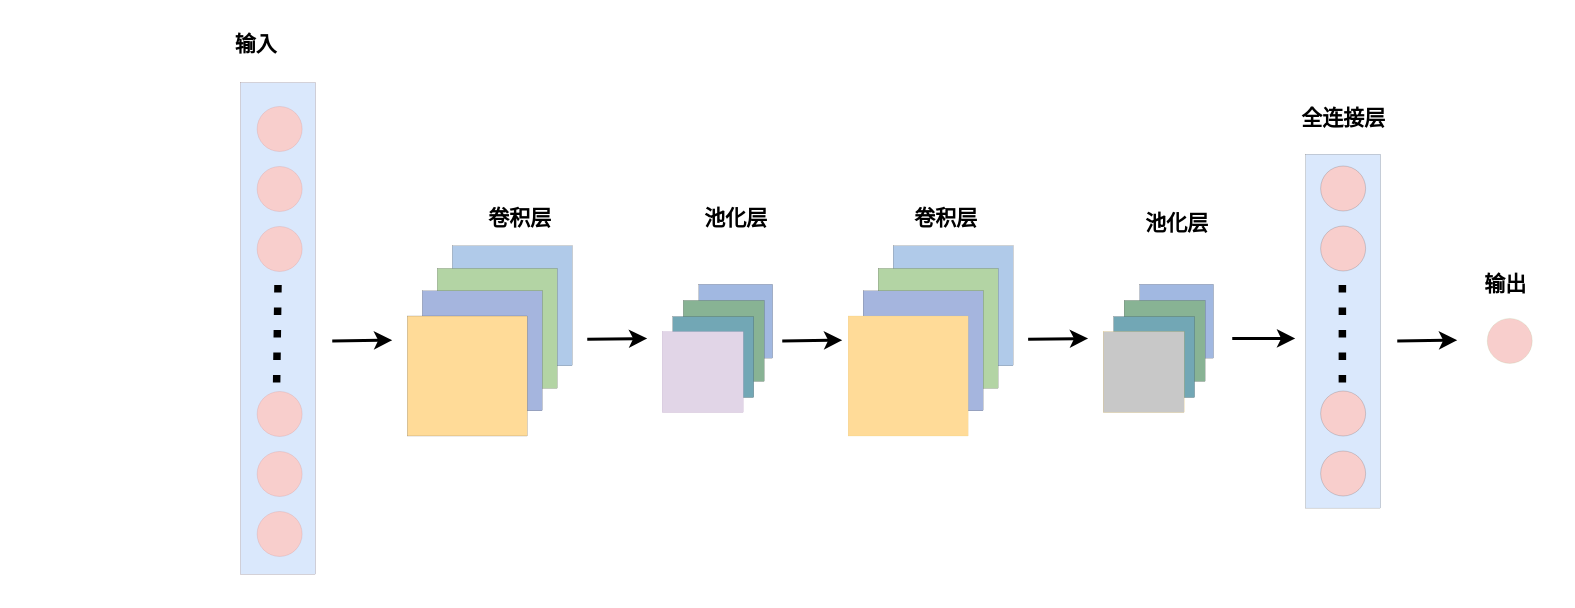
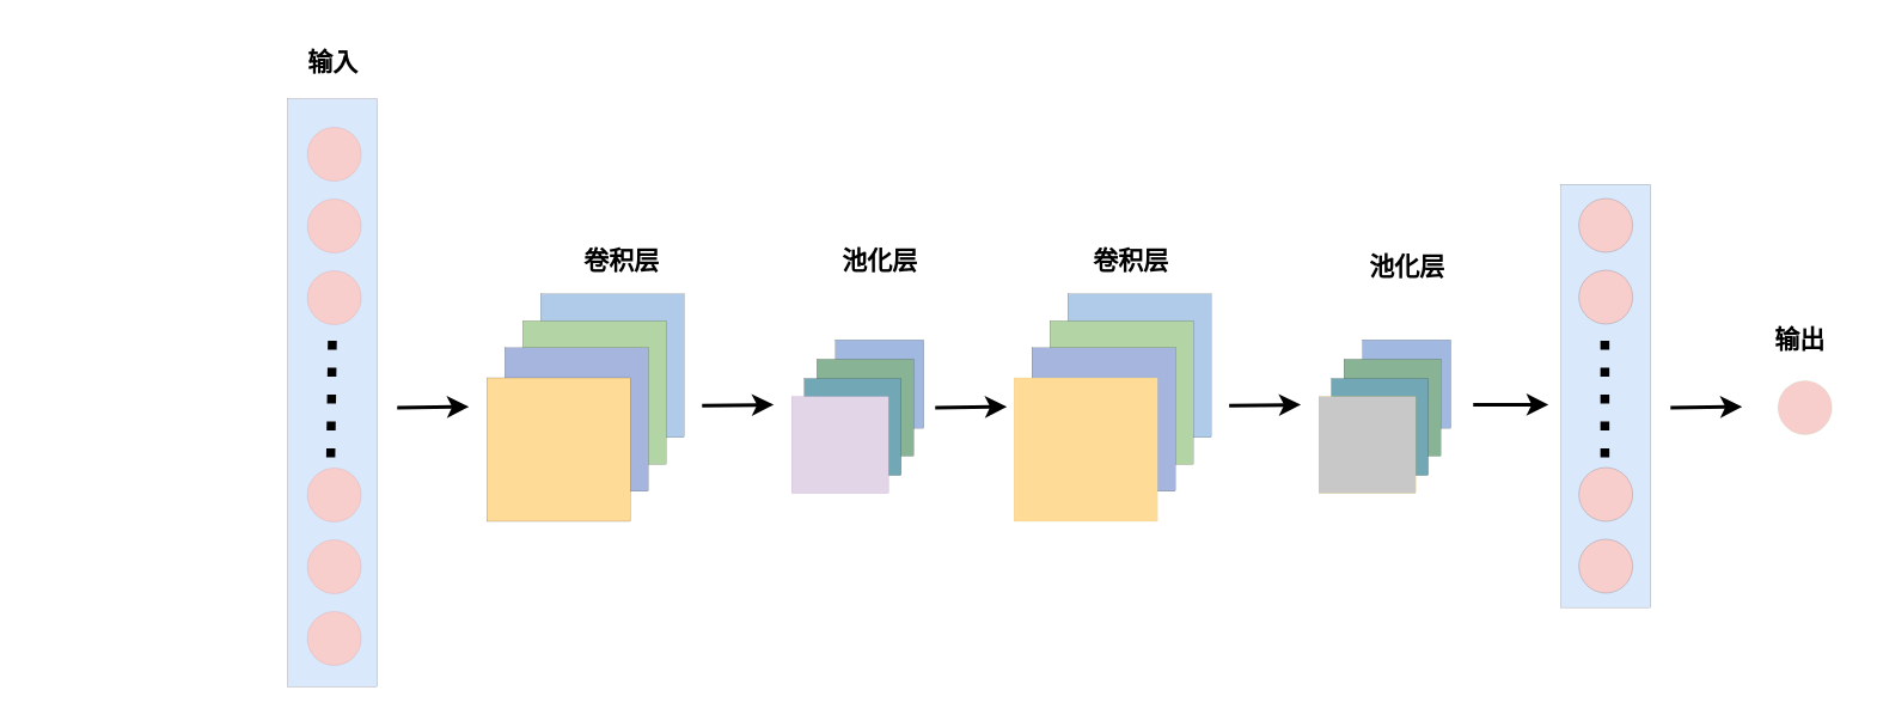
- <mxCell id="23" value="&lt;font face=&quot;msyh&quot; style=&quot;font-size: 14px;&quot;&gt;&lt;b style=&quot;&quot;&gt;输入&lt;/b&gt;&lt;/font&gt;" style="text;html=1;align=center;verticalAlign=middle;resizable=0;points=[];autosize=1;strokeColor=none;fillColor=none;" parent="1" vertex="1"><mxGeometry x="144.92" y="15" width="50" height="30" as="geometry" /></mxCell>
+ <mxCell id="23" value="&lt;font face=&quot;msyh&quot; style=&quot;font-size: 14px;&quot;&gt;&lt;b style=&quot;&quot;&gt;输入&lt;/b&gt;&lt;/font&gt;" style="text;html=1;align=center;verticalAlign=middle;resizable=0;points=[];autosize=1;strokeColor=none;fillColor=none;" parent="1" vertex="1"><mxGeometry x="159.92" y="20" width="50" height="30" as="geometry" /></mxCell>
- <mxCell id="26" value="&lt;font style=&quot;font-size: 14px;&quot;&gt;&lt;b&gt;全连接层&lt;/b&gt;&lt;/font&gt;" style="text;html=1;align=center;verticalAlign=middle;resizable=0;points=[];autosize=1;strokeColor=none;fillColor=none;" parent="1" vertex="1"><mxGeometry x="854.92" y="63" width="80" height="30" as="geometry" /></mxCell>
